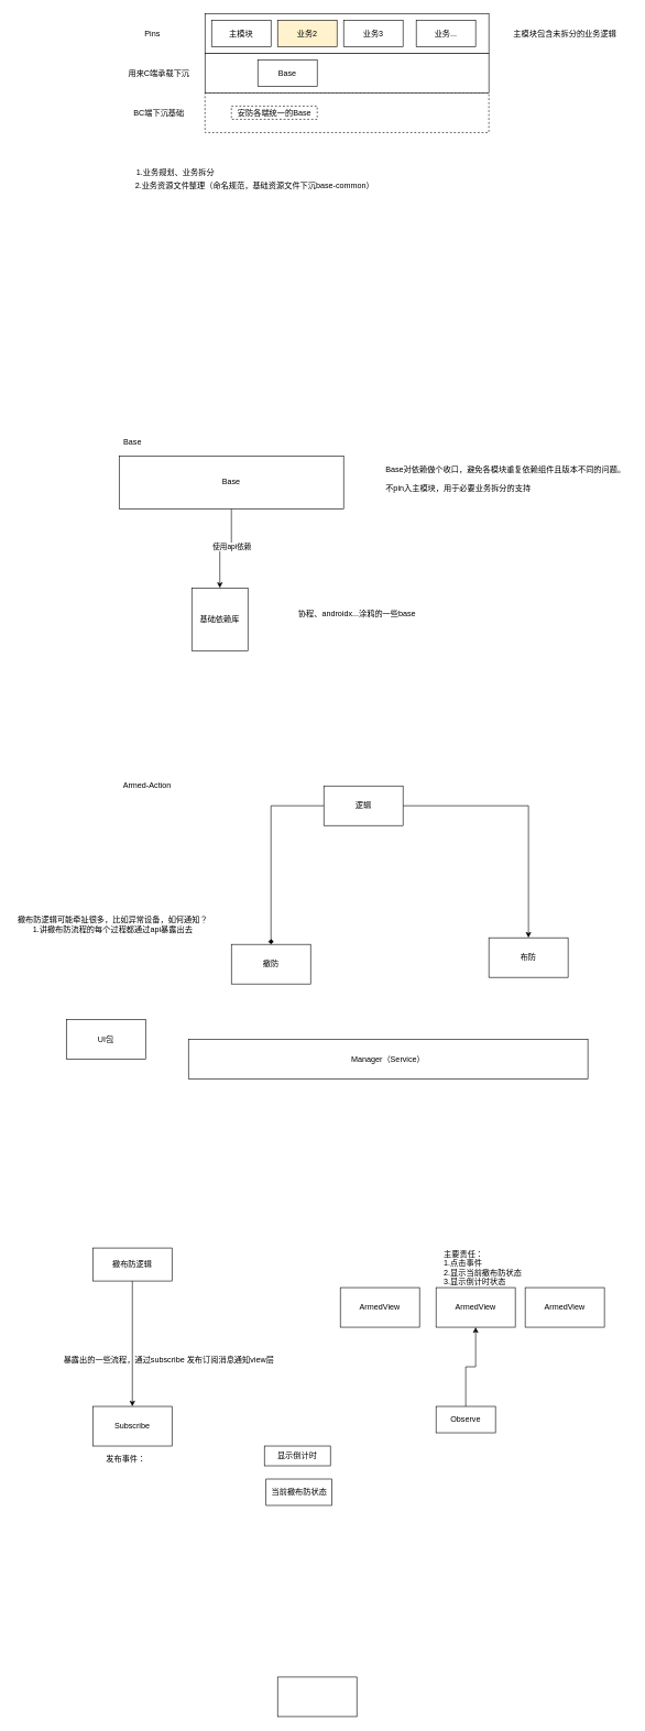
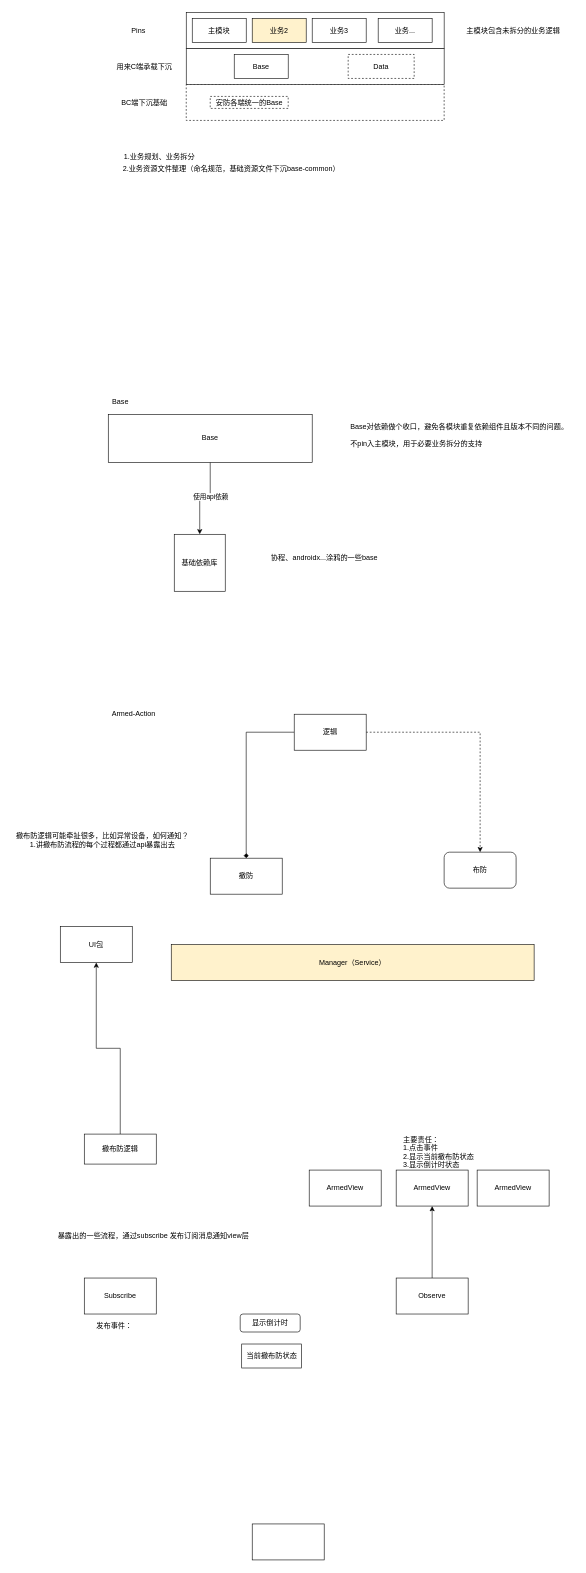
+ <mxCell id="12" value="Data" style="rounded=0;whiteSpace=wrap;html=1;dashed=1;" parent="1" vertex="1"><mxGeometry x="580" y="90" width="110" height="40" as="geometry" /></mxCell>
- <mxCell id="27" style="edgeStyle=orthogonalEdgeStyle;rounded=0;orthogonalLoop=1;jettySize=auto;html=1;exitX=1;exitY=0.5;exitDx=0;exitDy=0;entryX=0.5;entryY=0;entryDx=0;entryDy=0;" edge="1" parent="1" source="29" target="30"><mxGeometry relative="1" as="geometry" /></mxCell>
+ <mxCell id="27" style="edgeStyle=orthogonalEdgeStyle;rounded=0;orthogonalLoop=1;jettySize=auto;html=1;exitX=1;exitY=0.5;exitDx=0;exitDy=0;entryX=0.5;entryY=0;entryDx=0;entryDy=0;dashed=1;" edge="1" parent="1" source="29" target="30"><mxGeometry relative="1" as="geometry" /></mxCell>
- <mxCell id="30" value="布防" style="rounded=0;whiteSpace=wrap;html=1;" vertex="1" parent="1"><mxGeometry x="740" y="1420" width="120" height="60" as="geometry" /></mxCell>
+ <mxCell id="30" value="布防" style="whiteSpace=wrap;html=1;rounded=1;" vertex="1" parent="1"><mxGeometry x="740" y="1420" width="120" height="60" as="geometry" /></mxCell>
- <mxCell id="32" value="Manager（Service）" style="rounded=0;whiteSpace=wrap;html=1;" vertex="1" parent="1"><mxGeometry x="285" y="1574" width="605" height="60" as="geometry" /></mxCell>
+ <mxCell id="32" value="Manager（Service）" style="rounded=0;whiteSpace=wrap;html=1;fillColor=#fff2cc;" vertex="1" parent="1"><mxGeometry x="285" y="1574" width="605" height="60" as="geometry" /></mxCell>
- <mxCell id="35" style="edgeStyle=orthogonalEdgeStyle;rounded=0;orthogonalLoop=1;jettySize=auto;html=1;" edge="1" parent="1" source="36" target="38"><mxGeometry relative="1" as="geometry" /></mxCell>
+ <mxCell id="35" style="edgeStyle=orthogonalEdgeStyle;rounded=0;orthogonalLoop=1;jettySize=auto;html=1;" edge="1" parent="1" source="36" target="26"><mxGeometry relative="1" as="geometry" /></mxCell>
- <mxCell id="40" value="Observe" style="rounded=0;whiteSpace=wrap;html=1;align=center;" vertex="1" parent="1"><mxGeometry x="660" y="2130" width="90" height="40" as="geometry" /></mxCell>
+ <mxCell id="40" value="Observe" style="rounded=0;whiteSpace=wrap;html=1;align=center;" vertex="1" parent="1"><mxGeometry x="660" y="2130" width="120" height="60" as="geometry" /></mxCell>
- <mxCell id="44" value="显示倒计时" style="whiteSpace=wrap;html=1;align=center;" vertex="1" parent="1"><mxGeometry x="400" y="2190" width="100" height="30" as="geometry" /></mxCell>
+ <mxCell id="44" value="显示倒计时" style="whiteSpace=wrap;html=1;align=center;rounded=1;" vertex="1" parent="1"><mxGeometry x="400" y="2190" width="100" height="30" as="geometry" /></mxCell>
